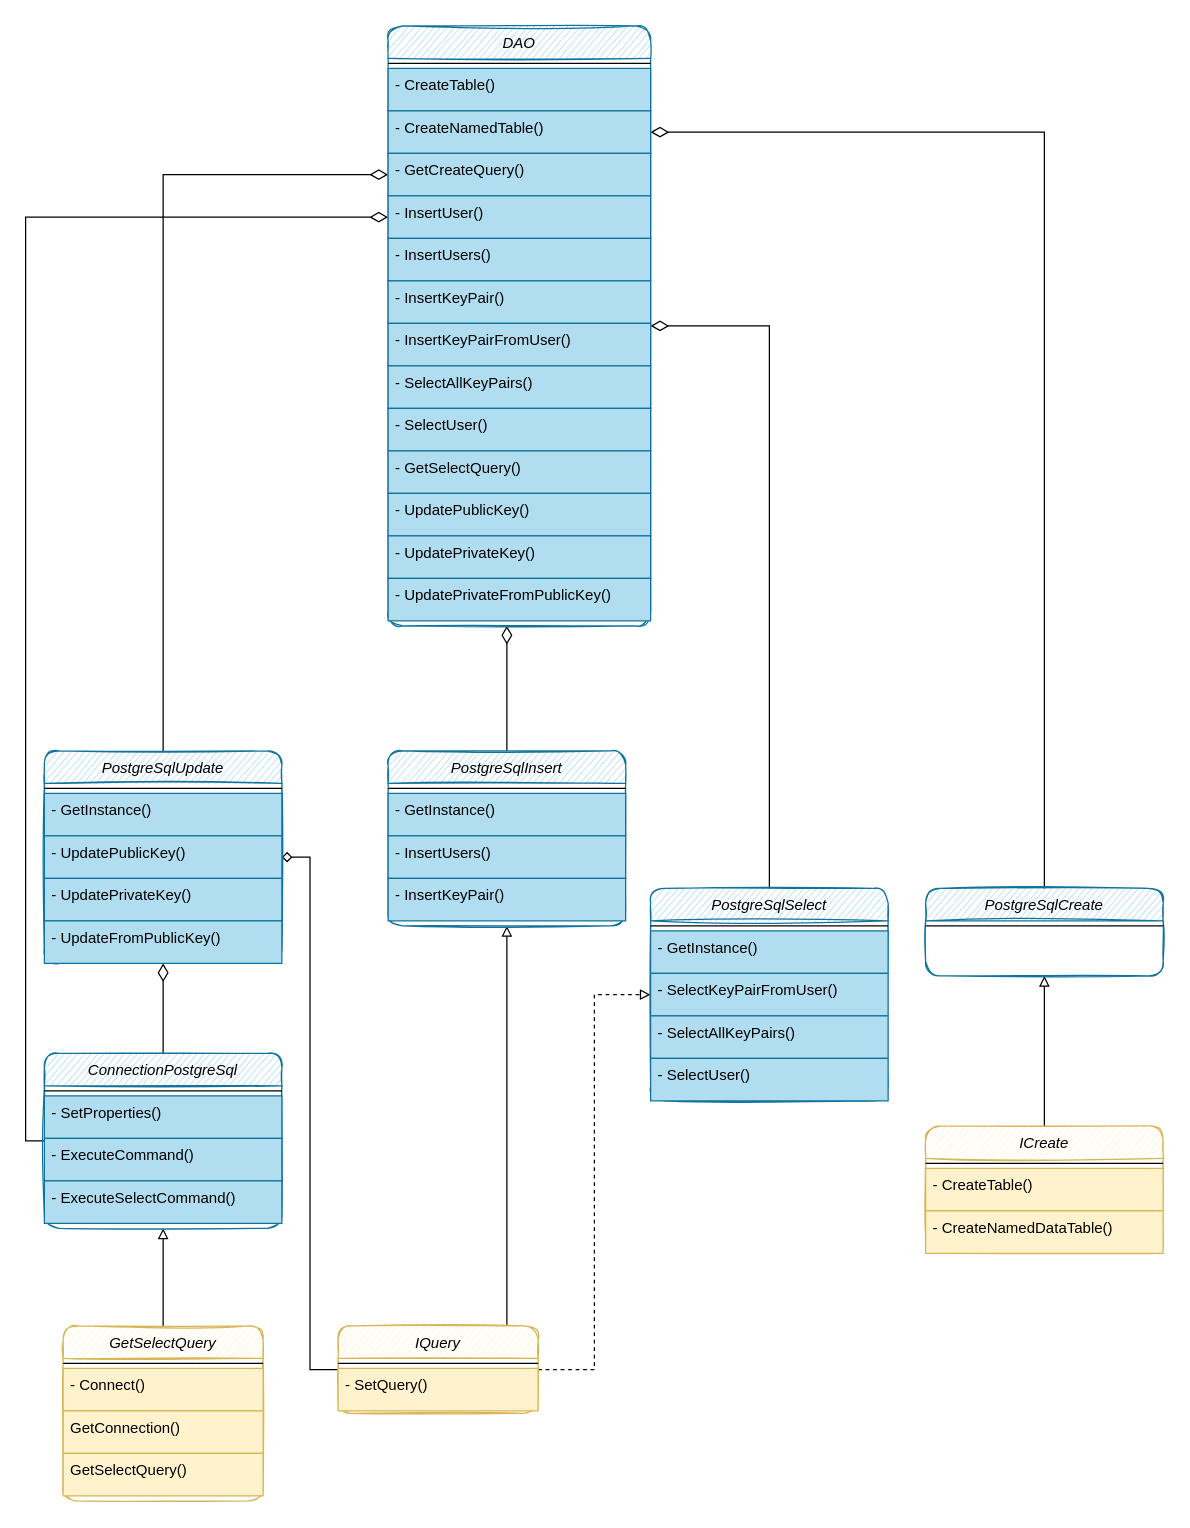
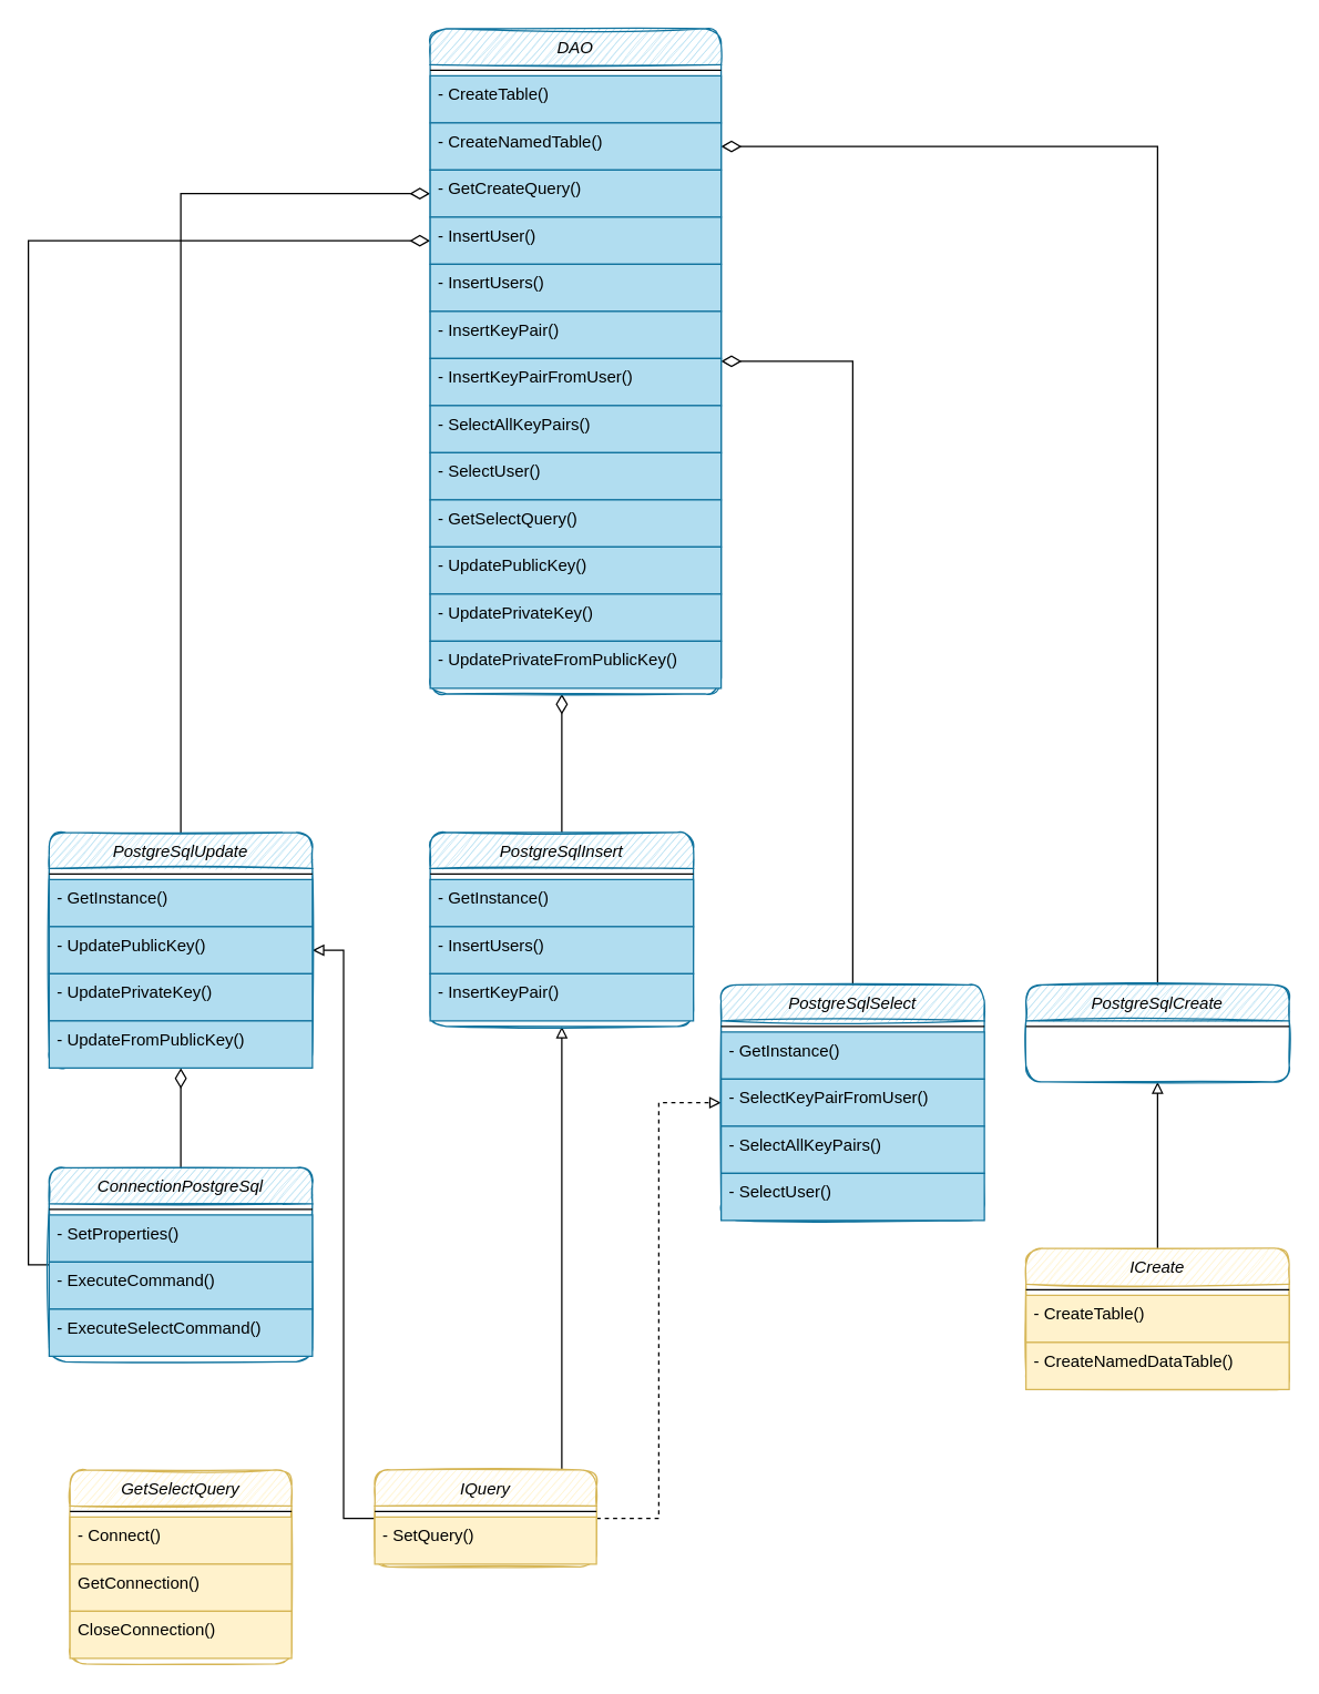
- <mxCell id="5" style="edgeStyle=orthogonalEdgeStyle;rounded=0;orthogonalLoop=1;jettySize=auto;html=1;entryX=1;entryY=0.5;entryDx=0;entryDy=0;endArrow=diamond;endFill=0;" edge="1" parent="1" source="32" target="7"><mxGeometry relative="1" as="geometry" /></mxCell>
+ <mxCell id="5" style="edgeStyle=orthogonalEdgeStyle;rounded=0;orthogonalLoop=1;jettySize=auto;html=1;entryX=1;entryY=0.5;entryDx=0;entryDy=0;endArrow=block;endFill=0;" edge="1" parent="1" source="32" target="7"><mxGeometry relative="1" as="geometry" /></mxCell>
- <mxCell id="2" style="edgeStyle=orthogonalEdgeStyle;rounded=0;orthogonalLoop=1;jettySize=auto;html=1;exitX=0.5;exitY=0;exitDx=0;exitDy=0;entryX=0.5;entryY=1;entryDx=0;entryDy=0;endArrow=block;endFill=0;" edge="1" parent="1" source="19" target="25"><mxGeometry relative="1" as="geometry" /></mxCell>
- <mxCell id="23" value="GetSelectQuery()" style="text;align=left;verticalAlign=top;spacingLeft=4;spacingRight=4;overflow=hidden;rotatable=0;points=[[0,0.5],[1,0.5]];portConstraint=eastwest;fillColor=#fff2cc;strokeColor=#d6b656;" vertex="1" parent="19"><mxGeometry y="102" width="160" height="34" as="geometry" /></mxCell>
+ <mxCell id="23" value="CloseConnection()" style="text;align=left;verticalAlign=top;spacingLeft=4;spacingRight=4;overflow=hidden;rotatable=0;points=[[0,0.5],[1,0.5]];portConstraint=eastwest;fillColor=#fff2cc;strokeColor=#d6b656;" vertex="1" parent="19"><mxGeometry y="102" width="160" height="34" as="geometry" /></mxCell>
